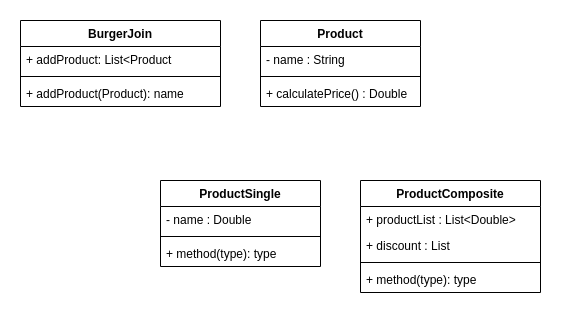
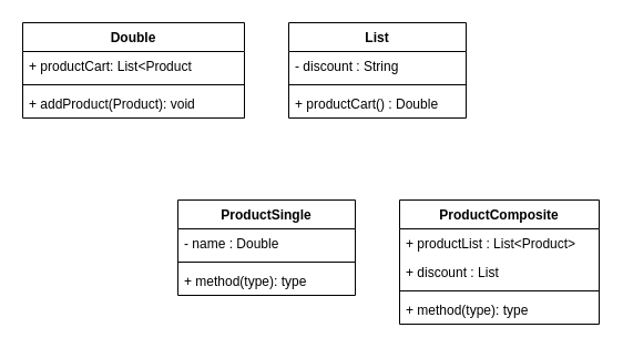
- <mxCell id="2" value="BurgerJoin" style="swimlane;fontStyle=1;align=center;verticalAlign=top;childLayout=stackLayout;horizontal=1;startSize=26;horizontalStack=0;resizeParent=1;resizeParentMax=0;resizeLast=0;collapsible=1;marginBottom=0;whiteSpace=wrap;html=1;" vertex="1" parent="1"><mxGeometry x="20" y="20" width="200" height="86" as="geometry" /></mxCell>
+ <mxCell id="2" value="Double" style="swimlane;fontStyle=1;align=center;verticalAlign=top;childLayout=stackLayout;horizontal=1;startSize=26;horizontalStack=0;resizeParent=1;resizeParentMax=0;resizeLast=0;collapsible=1;marginBottom=0;whiteSpace=wrap;html=1;" vertex="1" parent="1"><mxGeometry x="20" y="20" width="200" height="86" as="geometry" /></mxCell>
- <mxCell id="15" value="Product" style="swimlane;fontStyle=1;align=center;verticalAlign=top;childLayout=stackLayout;horizontal=1;startSize=26;horizontalStack=0;resizeParent=1;resizeParentMax=0;resizeLast=0;collapsible=1;marginBottom=0;whiteSpace=wrap;html=1;" vertex="1" parent="1"><mxGeometry x="260" y="20" width="160" height="86" as="geometry" /></mxCell>
+ <mxCell id="15" value="List" style="swimlane;fontStyle=1;align=center;verticalAlign=top;childLayout=stackLayout;horizontal=1;startSize=26;horizontalStack=0;resizeParent=1;resizeParentMax=0;resizeLast=0;collapsible=1;marginBottom=0;whiteSpace=wrap;html=1;" vertex="1" parent="1"><mxGeometry x="260" y="20" width="160" height="86" as="geometry" /></mxCell>
- <mxCell id="3" value="+ addProduct: List&amp;lt;Product&lt;span style=&quot;white-space: pre;&quot;&gt;&#09;&lt;/span&gt;&lt;span style=&quot;white-space: pre;&quot;&gt;&#09;&lt;/span&gt;" style="text;strokeColor=none;fillColor=none;align=left;verticalAlign=top;spacingLeft=4;spacingRight=4;overflow=hidden;rotatable=0;points=[[0,0.5],[1,0.5]];portConstraint=eastwest;whiteSpace=wrap;html=1;" vertex="1" parent="2"><mxGeometry y="26" width="200" height="26" as="geometry" /></mxCell>
+ <mxCell id="3" value="+ productCart: List&amp;lt;Product&lt;span style=&quot;white-space: pre;&quot;&gt;&#09;&lt;/span&gt;&lt;span style=&quot;white-space: pre;&quot;&gt;&#09;&lt;/span&gt;" style="text;strokeColor=none;fillColor=none;align=left;verticalAlign=top;spacingLeft=4;spacingRight=4;overflow=hidden;rotatable=0;points=[[0,0.5],[1,0.5]];portConstraint=eastwest;whiteSpace=wrap;html=1;" vertex="1" parent="2"><mxGeometry y="26" width="200" height="26" as="geometry" /></mxCell>
- <mxCell id="16" value="- name : String" style="text;strokeColor=none;fillColor=none;align=left;verticalAlign=top;spacingLeft=4;spacingRight=4;overflow=hidden;rotatable=0;points=[[0,0.5],[1,0.5]];portConstraint=eastwest;whiteSpace=wrap;html=1;" vertex="1" parent="15"><mxGeometry y="26" width="160" height="26" as="geometry" /></mxCell>
+ <mxCell id="16" value="- discount : String" style="text;strokeColor=none;fillColor=none;align=left;verticalAlign=top;spacingLeft=4;spacingRight=4;overflow=hidden;rotatable=0;points=[[0,0.5],[1,0.5]];portConstraint=eastwest;whiteSpace=wrap;html=1;" vertex="1" parent="15"><mxGeometry y="26" width="160" height="26" as="geometry" /></mxCell>
- <mxCell id="5" value="+ addProduct(Product): name" style="text;strokeColor=none;fillColor=none;align=left;verticalAlign=top;spacingLeft=4;spacingRight=4;overflow=hidden;rotatable=0;points=[[0,0.5],[1,0.5]];portConstraint=eastwest;whiteSpace=wrap;html=1;" vertex="1" parent="2"><mxGeometry y="60" width="200" height="26" as="geometry" /></mxCell>
+ <mxCell id="5" value="+ addProduct(Product): void" style="text;strokeColor=none;fillColor=none;align=left;verticalAlign=top;spacingLeft=4;spacingRight=4;overflow=hidden;rotatable=0;points=[[0,0.5],[1,0.5]];portConstraint=eastwest;whiteSpace=wrap;html=1;" vertex="1" parent="2"><mxGeometry y="60" width="200" height="26" as="geometry" /></mxCell>
- <mxCell id="18" value="+ calculatePrice() : Double" style="text;strokeColor=none;fillColor=none;align=left;verticalAlign=top;spacingLeft=4;spacingRight=4;overflow=hidden;rotatable=0;points=[[0,0.5],[1,0.5]];portConstraint=eastwest;whiteSpace=wrap;html=1;" vertex="1" parent="15"><mxGeometry y="60" width="160" height="26" as="geometry" /></mxCell>
+ <mxCell id="18" value="+ productCart() : Double" style="text;strokeColor=none;fillColor=none;align=left;verticalAlign=top;spacingLeft=4;spacingRight=4;overflow=hidden;rotatable=0;points=[[0,0.5],[1,0.5]];portConstraint=eastwest;whiteSpace=wrap;html=1;" vertex="1" parent="15"><mxGeometry y="60" width="160" height="26" as="geometry" /></mxCell>
- <mxCell id="11" value="+ productList : List&amp;lt;Double&amp;gt;" style="text;strokeColor=none;fillColor=none;align=left;verticalAlign=top;spacingLeft=4;spacingRight=4;overflow=hidden;rotatable=0;points=[[0,0.5],[1,0.5]];portConstraint=eastwest;whiteSpace=wrap;html=1;" vertex="1" parent="10"><mxGeometry y="26" width="180" height="26" as="geometry" /></mxCell>
+ <mxCell id="11" value="+ productList : List&amp;lt;Product&amp;gt;" style="text;strokeColor=none;fillColor=none;align=left;verticalAlign=top;spacingLeft=4;spacingRight=4;overflow=hidden;rotatable=0;points=[[0,0.5],[1,0.5]];portConstraint=eastwest;whiteSpace=wrap;html=1;" vertex="1" parent="10"><mxGeometry y="26" width="180" height="26" as="geometry" /></mxCell>
